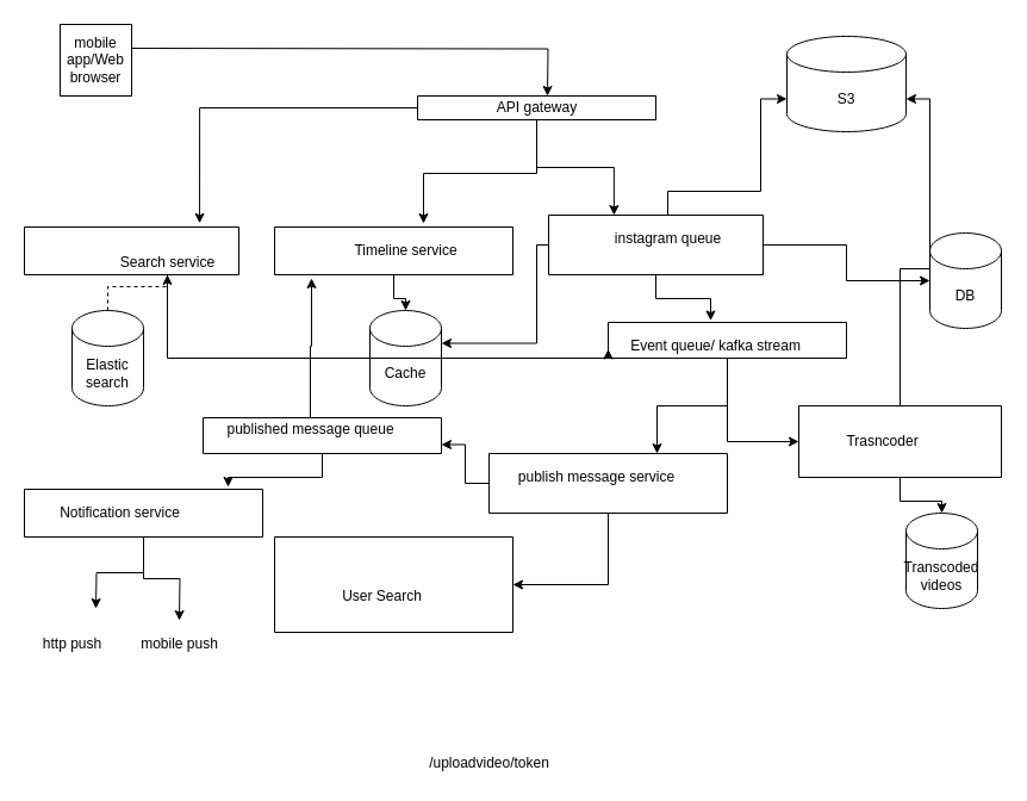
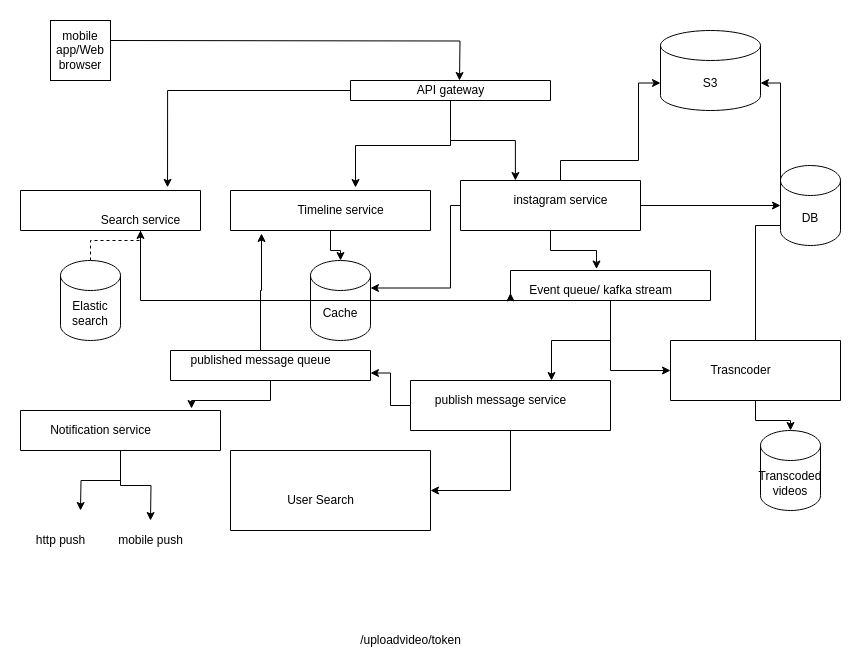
- <mxCell id="13" value="instagram queue" style="text;html=1;align=center;verticalAlign=middle;resizable=0;points=[];autosize=1;strokeColor=none;" vertex="1" parent="1"><mxGeometry x="505" y="190" width="110" height="20" as="geometry" /></mxCell>
+ <mxCell id="13" value="instagram service" style="text;html=1;align=center;verticalAlign=middle;resizable=0;points=[];autosize=1;strokeColor=none;" vertex="1" parent="1"><mxGeometry x="505" y="190" width="110" height="20" as="geometry" /></mxCell>
- <mxCell id="14" value="DB" style="shape=cylinder3;whiteSpace=wrap;html=1;boundedLbl=1;backgroundOutline=1;size=15;" vertex="1" parent="1"><mxGeometry x="780" y="195" width="60" height="80" as="geometry" /></mxCell>
+ <mxCell id="14" value="DB" style="shape=cylinder3;whiteSpace=wrap;html=1;boundedLbl=1;backgroundOutline=1;size=15;" vertex="1" parent="1"><mxGeometry x="780" y="165" width="60" height="80" as="geometry" /></mxCell>
